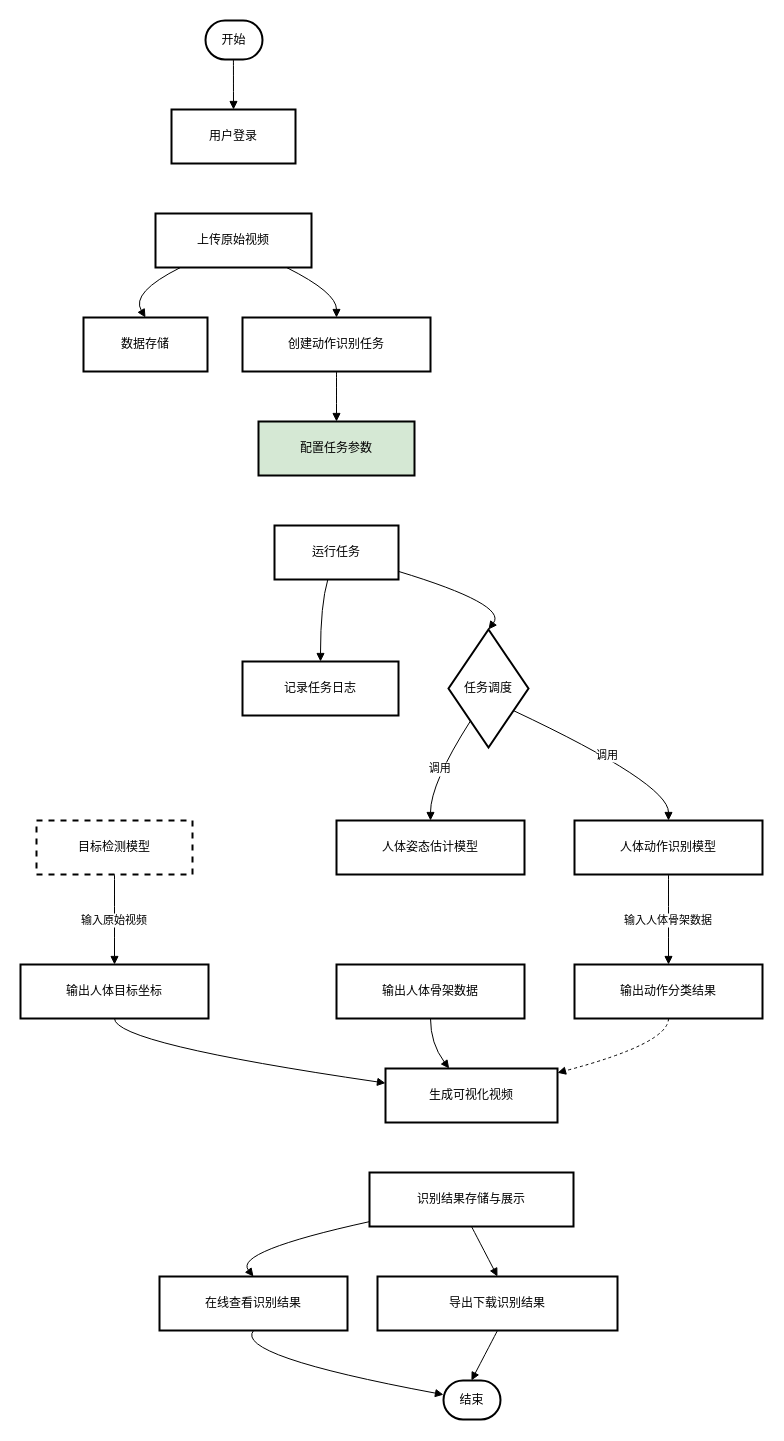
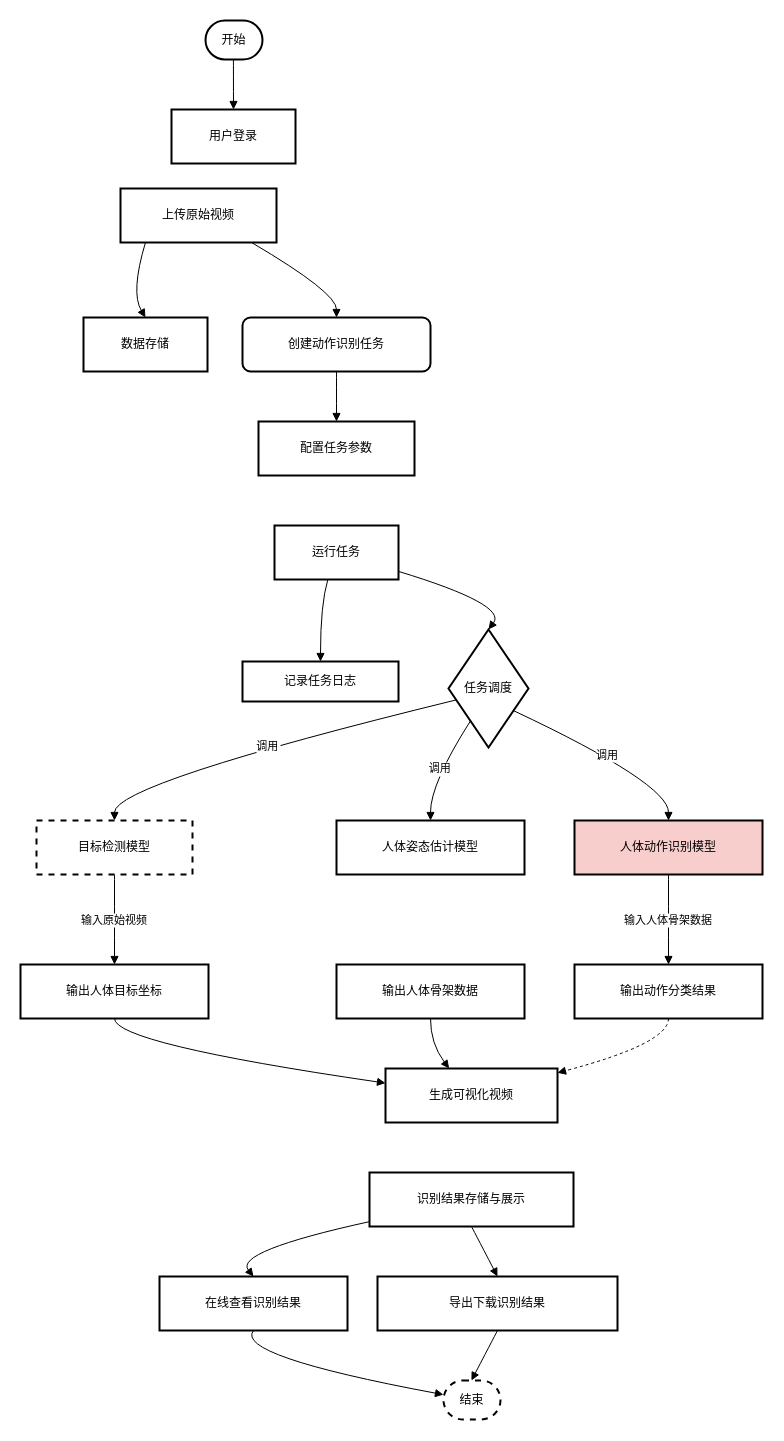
- <mxCell id="4" value="上传原始视频" style="whiteSpace=wrap;strokeWidth=2;" vertex="1" parent="1"><mxGeometry x="155" y="213" width="156" height="54" as="geometry" /></mxCell>
+ <mxCell id="4" value="上传原始视频" style="whiteSpace=wrap;strokeWidth=2;" vertex="1" parent="1"><mxGeometry x="120" y="188" width="156" height="54" as="geometry" /></mxCell>
- <mxCell id="6" value="创建动作识别任务" style="whiteSpace=wrap;strokeWidth=2;" vertex="1" parent="1"><mxGeometry x="242" y="317" width="188" height="54" as="geometry" /></mxCell>
+ <mxCell id="6" value="创建动作识别任务" style="whiteSpace=wrap;strokeWidth=2;rounded=1;" vertex="1" parent="1"><mxGeometry x="242" y="317" width="188" height="54" as="geometry" /></mxCell>
- <mxCell id="7" value="配置任务参数" style="whiteSpace=wrap;strokeWidth=2;fillColor=#d5e8d4;" vertex="1" parent="1"><mxGeometry x="258" y="421" width="156" height="54" as="geometry" /></mxCell>
+ <mxCell id="7" value="配置任务参数" style="whiteSpace=wrap;strokeWidth=2;" vertex="1" parent="1"><mxGeometry x="258" y="421" width="156" height="54" as="geometry" /></mxCell>
- <mxCell id="9" value="记录任务日志" style="whiteSpace=wrap;strokeWidth=2;" vertex="1" parent="1"><mxGeometry x="242" y="661" width="156" height="54" as="geometry" /></mxCell>
+ <mxCell id="9" value="记录任务日志" style="whiteSpace=wrap;strokeWidth=2;" vertex="1" parent="1"><mxGeometry x="242" y="661" width="156" height="40" as="geometry" /></mxCell>
+ <mxCell id="28" value="调用" style="curved=1;startArrow=none;endArrow=block;exitX=0;exitY=0.62;entryX=0.5;entryY=-0.01;rounded=0;" edge="1" parent="1" source="10" target="11"><mxGeometry relative="1" as="geometry"><Array as="points"><mxPoint x="114" y="783" /></Array></mxGeometry></mxCell>
- <mxCell id="13" value="人体动作识别模型" style="whiteSpace=wrap;strokeWidth=2;" vertex="1" parent="1"><mxGeometry x="574" y="820" width="188" height="54" as="geometry" /></mxCell>
+ <mxCell id="13" value="人体动作识别模型" style="whiteSpace=wrap;strokeWidth=2;fillColor=#f8cecc;" vertex="1" parent="1"><mxGeometry x="574" y="820" width="188" height="54" as="geometry" /></mxCell>
- <mxCell id="21" value="结束" style="rounded=1;whiteSpace=wrap;arcSize=50;strokeWidth=2;" vertex="1" parent="1"><mxGeometry x="443" y="1380" width="57" height="39" as="geometry" /></mxCell>
+ <mxCell id="21" value="结束" style="rounded=1;whiteSpace=wrap;arcSize=50;strokeWidth=2;dashed=1;" vertex="1" parent="1"><mxGeometry x="443" y="1380" width="57" height="39" as="geometry" /></mxCell>
